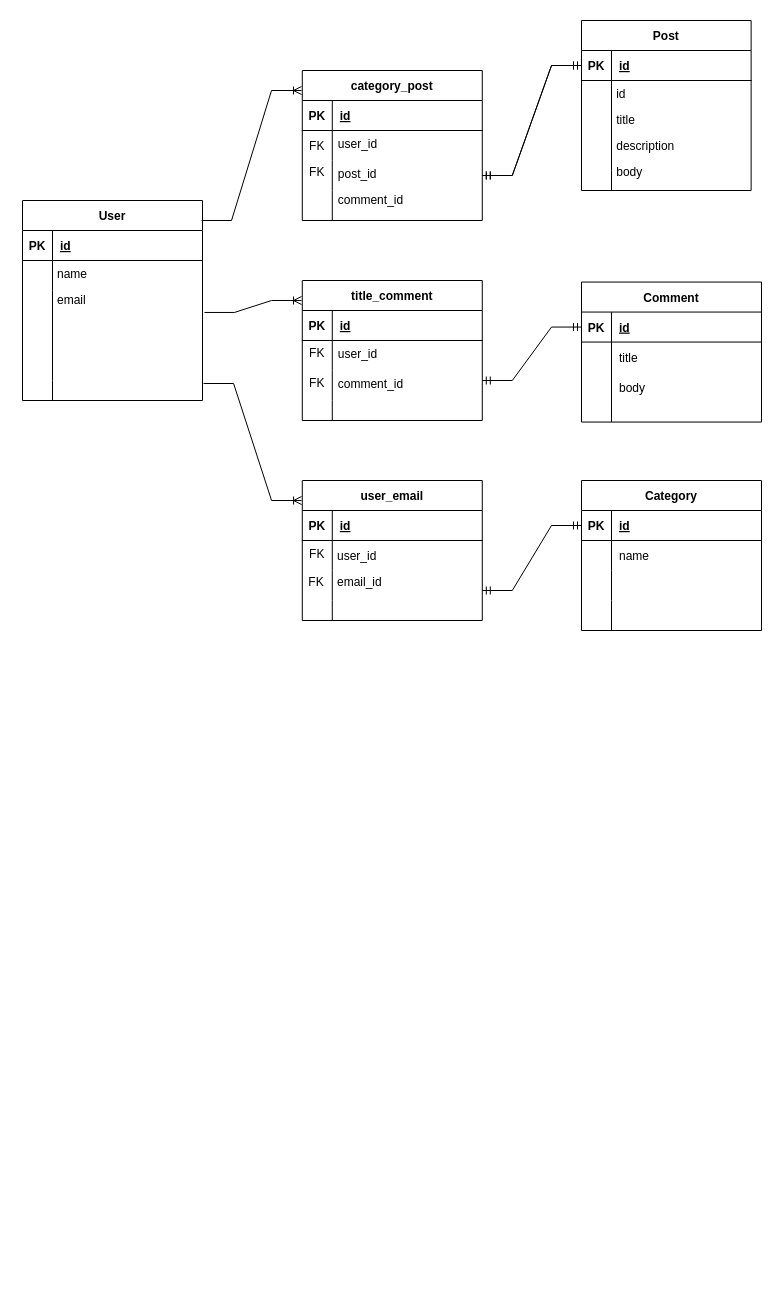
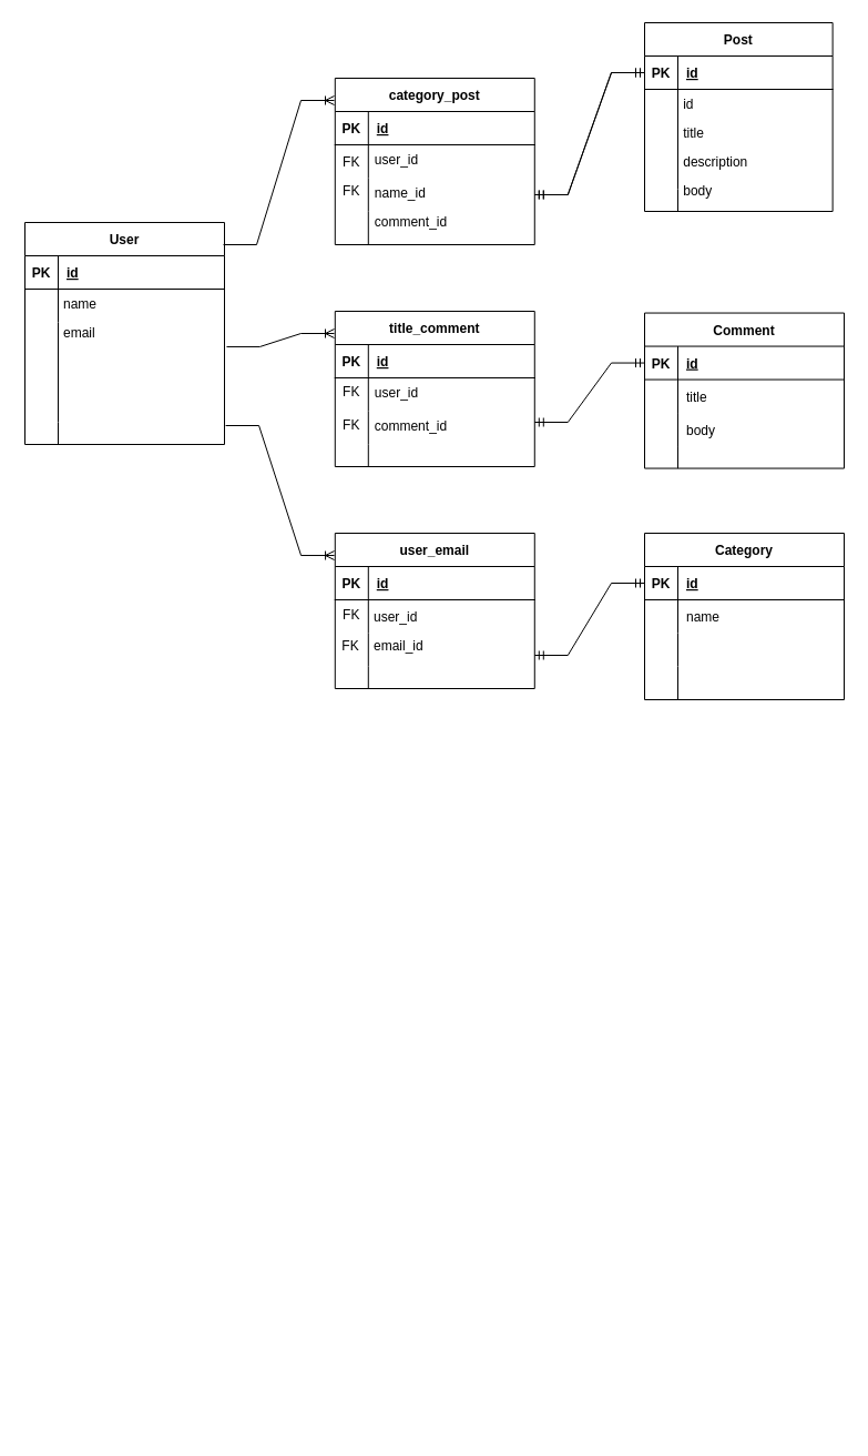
- <mxCell id="69" value="post_id" style="text;align=left;verticalAlign=top;spacingLeft=4;spacingRight=4;overflow=hidden;rotatable=0;points=[[0,0.5],[1,0.5]];portConstraint=eastwest;rounded=0;shadow=0;html=0;" parent="52" vertex="1"><mxGeometry x="30" y="90" width="140.79" height="26" as="geometry" /></mxCell>
+ <mxCell id="69" value="name_id" style="text;align=left;verticalAlign=top;spacingLeft=4;spacingRight=4;overflow=hidden;rotatable=0;points=[[0,0.5],[1,0.5]];portConstraint=eastwest;rounded=0;shadow=0;html=0;" parent="52" vertex="1"><mxGeometry x="30" y="90" width="140.79" height="26" as="geometry" /></mxCell>
